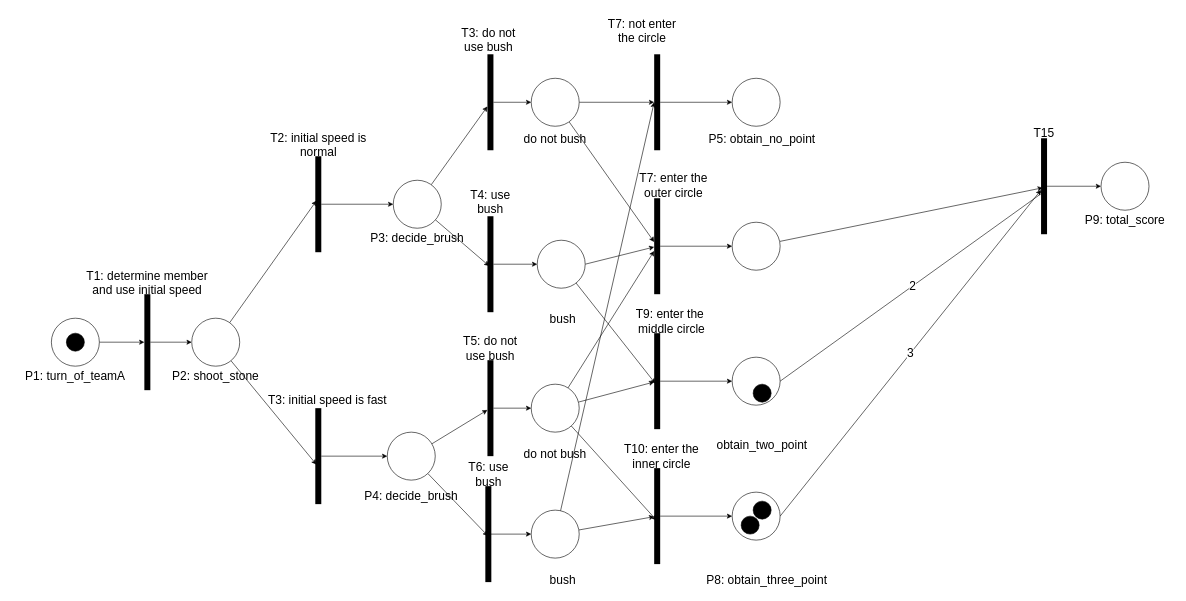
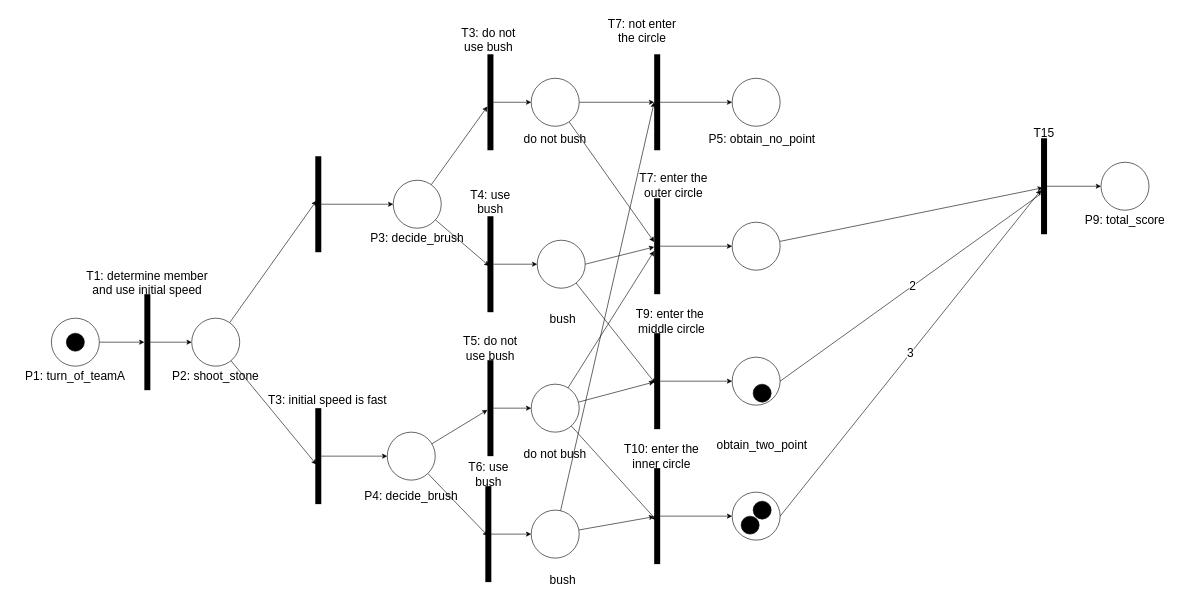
- <mxCell id="17" value="T2: initial speed is normal" style="text;html=1;strokeColor=none;fillColor=none;align=center;verticalAlign=middle;whiteSpace=wrap;rounded=0;fontSize=20;" parent="1" vertex="1"><mxGeometry x="429.5" y="225" width="201" height="30" as="geometry" /></mxCell>
- <mxCell id="44" value="P8: obtain_three_point" style="text;html=1;strokeColor=none;fillColor=none;align=center;verticalAlign=middle;whiteSpace=wrap;rounded=0;fontSize=20;" parent="1" vertex="1"><mxGeometry x="1168" y="950" width="220" height="30" as="geometry" /></mxCell>
